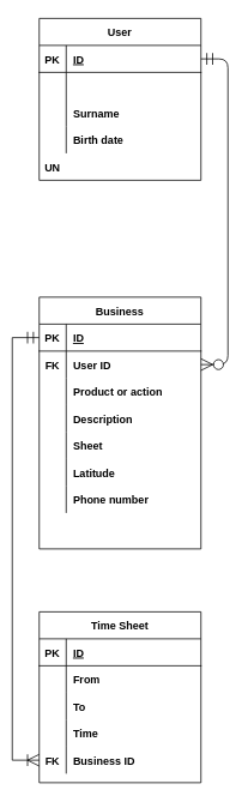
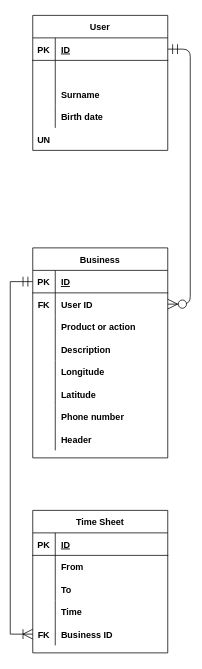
- <mxCell id="31" value="Sheet" style="shape=partialRectangle;connectable=0;fillColor=none;top=0;left=0;bottom=0;right=0;align=left;spacingLeft=6;overflow=hidden;fontStyle=1" parent="29" vertex="1"><mxGeometry x="30" width="150" height="30" as="geometry" /></mxCell>
+ <mxCell id="31" value="Longitude" style="shape=partialRectangle;connectable=0;fillColor=none;top=0;left=0;bottom=0;right=0;align=left;spacingLeft=6;overflow=hidden;fontStyle=1" parent="29" vertex="1"><mxGeometry x="30" width="150" height="30" as="geometry" /></mxCell>
+ <mxCell id="40" value="Header" style="shape=partialRectangle;connectable=0;fillColor=none;top=0;left=0;bottom=0;right=0;align=left;spacingLeft=6;overflow=hidden;fontStyle=1" parent="38" vertex="1"><mxGeometry x="30" width="150" height="30" as="geometry" /></mxCell>
